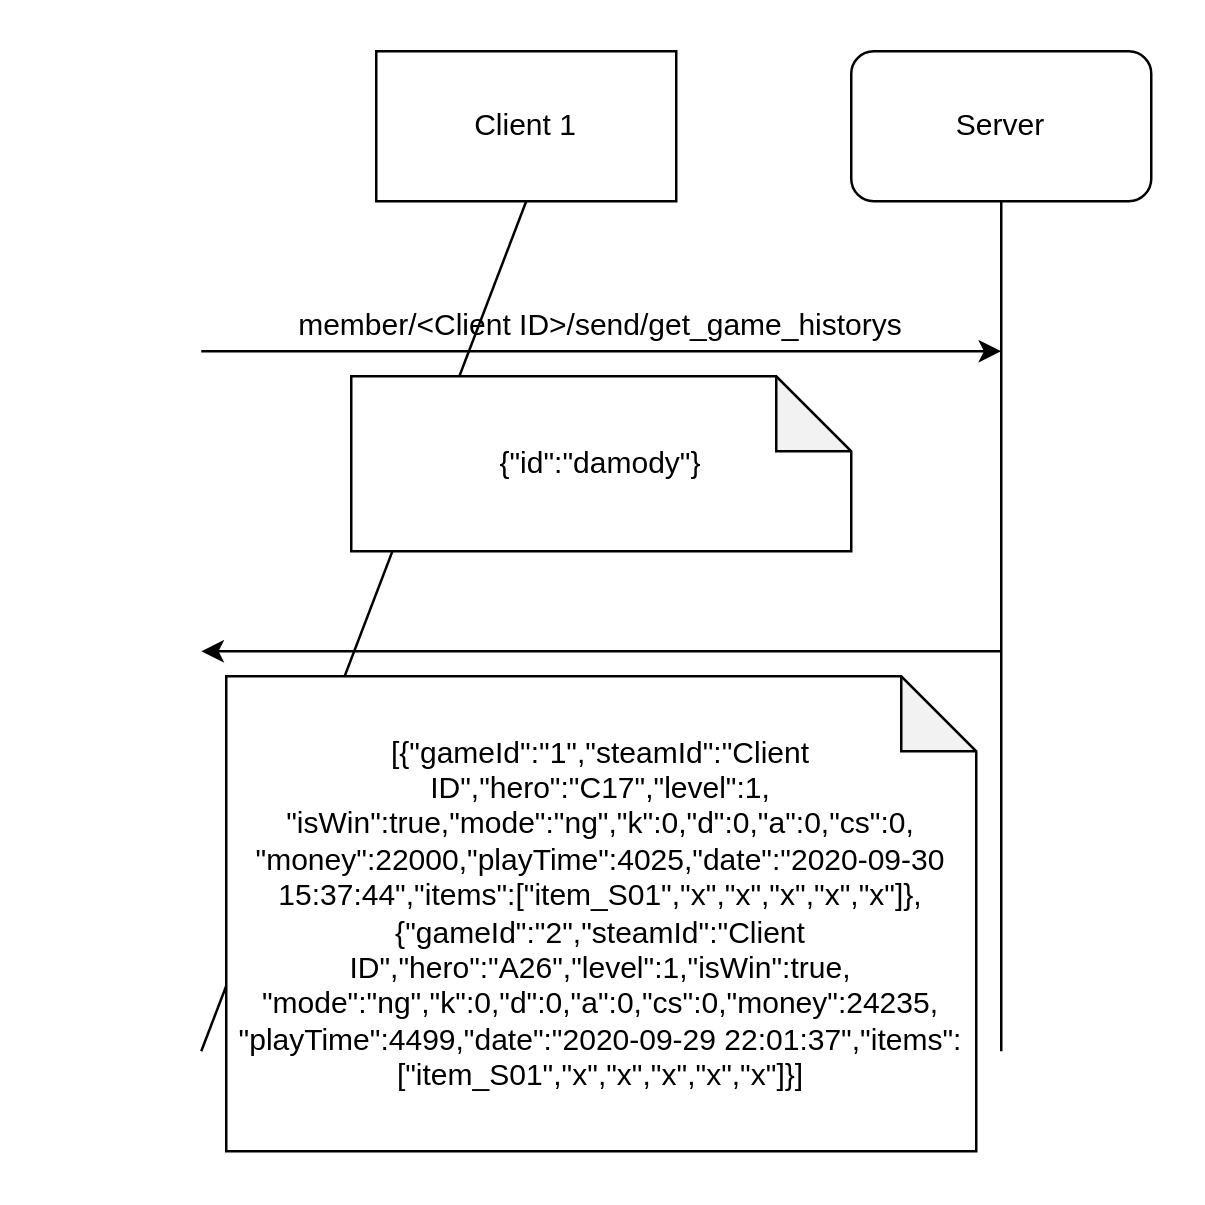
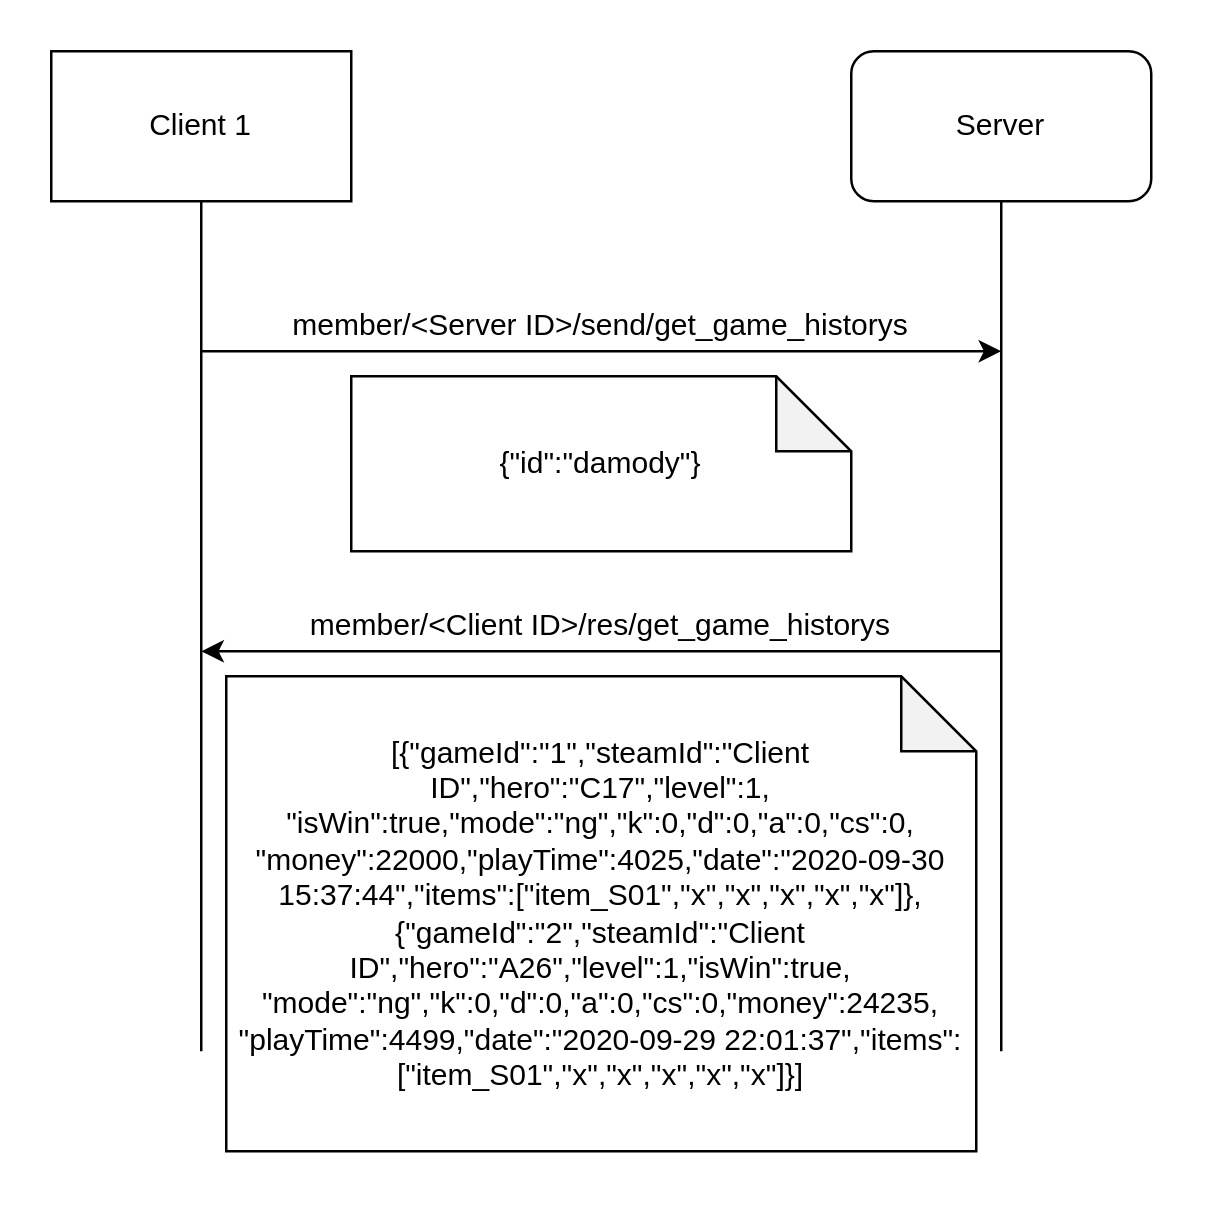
- <mxCell id="2" value="Client 1" style="rounded=0;whiteSpace=wrap;html=1;" vertex="1" parent="1"><mxGeometry x="150" y="20" width="120" height="60" as="geometry" /></mxCell>
+ <mxCell id="2" value="Client 1" style="rounded=0;whiteSpace=wrap;html=1;" vertex="1" parent="1"><mxGeometry x="20" y="20" width="120" height="60" as="geometry" /></mxCell>
- <mxCell id="7" value="member/&amp;lt;Client ID&amp;gt;/send/get_game_historys" style="text;html=1;strokeColor=none;fillColor=none;align=center;verticalAlign=middle;whiteSpace=wrap;rounded=0;" vertex="1" parent="1"><mxGeometry x="115" y="120" width="250" height="20" as="geometry" /></mxCell>
+ <mxCell id="7" value="member/&amp;lt;Server ID&amp;gt;/send/get_game_historys" style="text;html=1;strokeColor=none;fillColor=none;align=center;verticalAlign=middle;whiteSpace=wrap;rounded=0;" vertex="1" parent="1"><mxGeometry x="115" y="120" width="250" height="20" as="geometry" /></mxCell>
+ <mxCell id="10" value="member/&amp;lt;Client ID&amp;gt;/res/get_game_historys" style="text;html=1;strokeColor=none;fillColor=none;align=center;verticalAlign=middle;whiteSpace=wrap;rounded=0;" vertex="1" parent="1"><mxGeometry x="115" y="240" width="250" height="20" as="geometry" /></mxCell>
